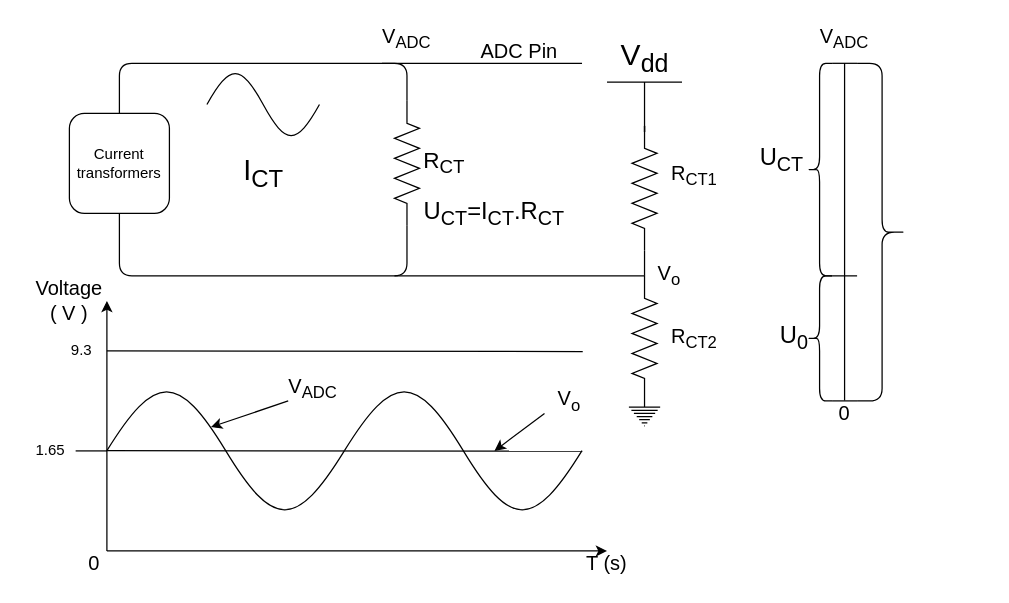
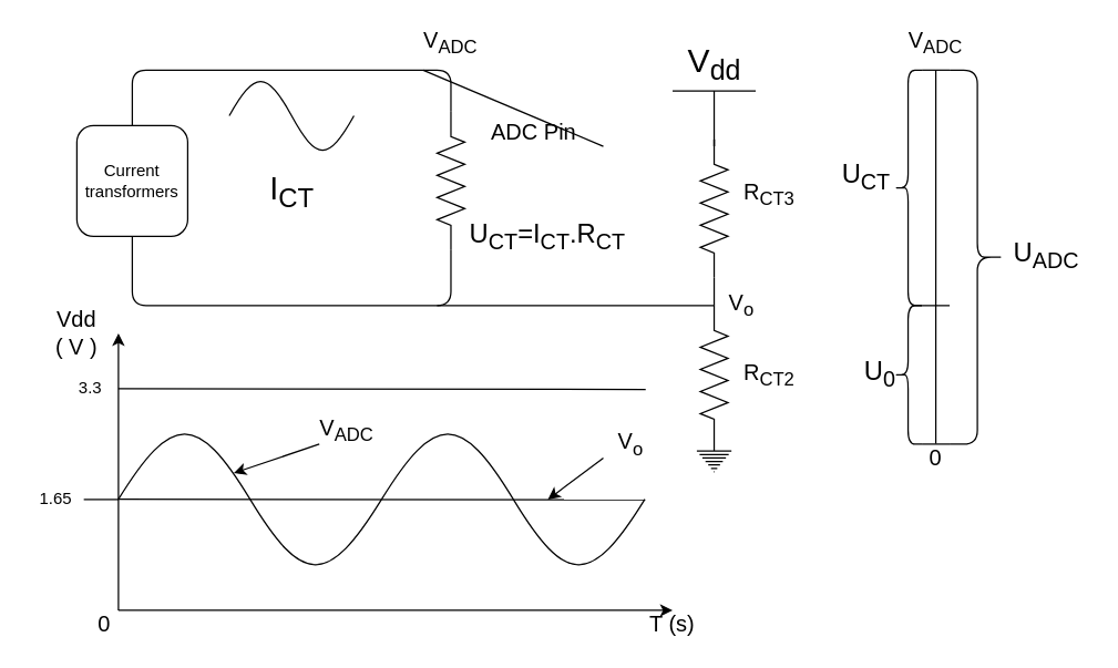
- <mxCell id="18" value="&lt;font style=&quot;font-size: 16px&quot;&gt;ADC Pin&lt;/font&gt;" style="text;html=1;strokeColor=none;fillColor=none;align=center;verticalAlign=middle;whiteSpace=wrap;rounded=0;" vertex="1" parent="1"><mxGeometry x="365" y="30" width="100" height="20" as="geometry" /></mxCell>
+ <mxCell id="18" value="&lt;font style=&quot;font-size: 16px&quot;&gt;ADC Pin&lt;/font&gt;" style="text;html=1;strokeColor=none;fillColor=none;align=center;verticalAlign=middle;whiteSpace=wrap;rounded=0;" vertex="1" parent="1"><mxGeometry x="335" y="85" width="100" height="20" as="geometry" /></mxCell>
- <mxCell id="4" value="&lt;font style=&quot;font-size: 18px&quot;&gt;R&lt;sub&gt;CT&lt;/sub&gt;&lt;/font&gt;" style="text;html=1;strokeColor=none;fillColor=none;align=center;verticalAlign=middle;whiteSpace=wrap;rounded=0;" vertex="1" parent="1"><mxGeometry x="335" y="120" width="40" height="20" as="geometry" /></mxCell>
- <mxCell id="14" value="&lt;font style=&quot;font-size: 16px&quot;&gt;R&lt;sub&gt;CT1&lt;/sub&gt;&lt;/font&gt;" style="text;html=1;strokeColor=none;fillColor=none;align=center;verticalAlign=middle;whiteSpace=wrap;rounded=0;" vertex="1" parent="1"><mxGeometry x="535" y="130" width="40" height="20" as="geometry" /></mxCell>
+ <mxCell id="14" value="&lt;font style=&quot;font-size: 16px&quot;&gt;R&lt;sub&gt;CT3&lt;/sub&gt;&lt;/font&gt;" style="text;html=1;strokeColor=none;fillColor=none;align=center;verticalAlign=middle;whiteSpace=wrap;rounded=0;" vertex="1" parent="1"><mxGeometry x="535" y="130" width="40" height="20" as="geometry" /></mxCell>
+ <mxCell id="49" value="&lt;font style=&quot;font-size: 19px&quot;&gt;U&lt;sub&gt;ADC&lt;br&gt;&lt;/sub&gt;&lt;/font&gt;" style="text;html=1;strokeColor=none;fillColor=none;align=center;verticalAlign=middle;whiteSpace=wrap;rounded=0;strokeWidth=13;" vertex="1" parent="1"><mxGeometry x="725" y="175" width="60" height="20" as="geometry" /></mxCell>
- <mxCell id="22" value="&lt;font style=&quot;font-size: 16px&quot;&gt;Voltage&lt;br&gt;( V )&lt;br&gt;&lt;/font&gt;" style="text;html=1;strokeColor=none;fillColor=none;align=center;verticalAlign=middle;whiteSpace=wrap;rounded=0;" vertex="1" parent="1"><mxGeometry x="35" y="230" width="40" height="20" as="geometry" /></mxCell>
+ <mxCell id="22" value="&lt;font style=&quot;font-size: 16px&quot;&gt;Vdd&lt;br&gt;( V )&lt;br&gt;&lt;/font&gt;" style="text;html=1;strokeColor=none;fillColor=none;align=center;verticalAlign=middle;whiteSpace=wrap;rounded=0;" vertex="1" parent="1"><mxGeometry x="35" y="230" width="40" height="20" as="geometry" /></mxCell>
- <mxCell id="31" value="9.3" style="text;html=1;strokeColor=none;fillColor=none;align=center;verticalAlign=middle;whiteSpace=wrap;rounded=0;" vertex="1" parent="1"><mxGeometry x="45" y="270" width="40" height="20" as="geometry" /></mxCell>
+ <mxCell id="31" value="3.3" style="text;html=1;strokeColor=none;fillColor=none;align=center;verticalAlign=middle;whiteSpace=wrap;rounded=0;" vertex="1" parent="1"><mxGeometry x="45" y="270" width="40" height="20" as="geometry" /></mxCell>
